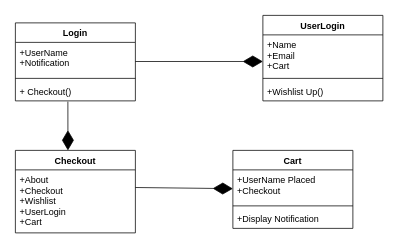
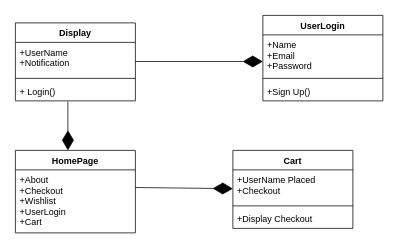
- <mxCell id="2" value="Login" style="swimlane;fontStyle=1;align=center;verticalAlign=top;childLayout=stackLayout;horizontal=1;startSize=26;horizontalStack=0;resizeParent=1;resizeParentMax=0;resizeLast=0;collapsible=1;marginBottom=0;" vertex="1" parent="1"><mxGeometry x="20" y="30" width="160" height="104" as="geometry" /></mxCell>
+ <mxCell id="2" value="Display" style="swimlane;fontStyle=1;align=center;verticalAlign=top;childLayout=stackLayout;horizontal=1;startSize=26;horizontalStack=0;resizeParent=1;resizeParentMax=0;resizeLast=0;collapsible=1;marginBottom=0;" vertex="1" parent="1"><mxGeometry x="20" y="30" width="160" height="104" as="geometry" /></mxCell>
- <mxCell id="8" value="+Name&#10;+Email&#10;+Cart" style="text;strokeColor=none;fillColor=none;align=left;verticalAlign=top;spacingLeft=4;spacingRight=4;overflow=hidden;rotatable=0;points=[[0,0.5],[1,0.5]];portConstraint=eastwest;" vertex="1" parent="7"><mxGeometry y="26" width="160" height="54" as="geometry" /></mxCell>
+ <mxCell id="8" value="+Name&#10;+Email&#10;+Password" style="text;strokeColor=none;fillColor=none;align=left;verticalAlign=top;spacingLeft=4;spacingRight=4;overflow=hidden;rotatable=0;points=[[0,0.5],[1,0.5]];portConstraint=eastwest;" vertex="1" parent="7"><mxGeometry y="26" width="160" height="54" as="geometry" /></mxCell>
- <mxCell id="5" value="+ Checkout()" style="text;strokeColor=none;fillColor=none;align=left;verticalAlign=top;spacingLeft=4;spacingRight=4;overflow=hidden;rotatable=0;points=[[0,0.5],[1,0.5]];portConstraint=eastwest;" vertex="1" parent="2"><mxGeometry y="78" width="160" height="26" as="geometry" /></mxCell>
+ <mxCell id="5" value="+ Login()" style="text;strokeColor=none;fillColor=none;align=left;verticalAlign=top;spacingLeft=4;spacingRight=4;overflow=hidden;rotatable=0;points=[[0,0.5],[1,0.5]];portConstraint=eastwest;" vertex="1" parent="2"><mxGeometry y="78" width="160" height="26" as="geometry" /></mxCell>
- <mxCell id="10" value="+Wishlist Up()" style="text;strokeColor=none;fillColor=none;align=left;verticalAlign=top;spacingLeft=4;spacingRight=4;overflow=hidden;rotatable=0;points=[[0,0.5],[1,0.5]];portConstraint=eastwest;" vertex="1" parent="7"><mxGeometry y="88" width="160" height="26" as="geometry" /></mxCell>
+ <mxCell id="10" value="+Sign Up()" style="text;strokeColor=none;fillColor=none;align=left;verticalAlign=top;spacingLeft=4;spacingRight=4;overflow=hidden;rotatable=0;points=[[0,0.5],[1,0.5]];portConstraint=eastwest;" vertex="1" parent="7"><mxGeometry y="88" width="160" height="26" as="geometry" /></mxCell>
- <mxCell id="11" value="Checkout" style="swimlane;fontStyle=1;align=center;verticalAlign=top;childLayout=stackLayout;horizontal=1;startSize=26;horizontalStack=0;resizeParent=1;resizeParentMax=0;resizeLast=0;collapsible=1;marginBottom=0;" vertex="1" parent="1"><mxGeometry x="20" y="200" width="160" height="110" as="geometry" /></mxCell>
+ <mxCell id="11" value="HomePage" style="swimlane;fontStyle=1;align=center;verticalAlign=top;childLayout=stackLayout;horizontal=1;startSize=26;horizontalStack=0;resizeParent=1;resizeParentMax=0;resizeLast=0;collapsible=1;marginBottom=0;" vertex="1" parent="1"><mxGeometry x="20" y="200" width="160" height="110" as="geometry" /></mxCell>
- <mxCell id="18" value="+Display Notification" style="text;strokeColor=none;fillColor=none;align=left;verticalAlign=top;spacingLeft=4;spacingRight=4;overflow=hidden;rotatable=0;points=[[0,0.5],[1,0.5]];portConstraint=eastwest;" vertex="1" parent="15"><mxGeometry y="78" width="160" height="26" as="geometry" /></mxCell>
+ <mxCell id="18" value="+Display Checkout" style="text;strokeColor=none;fillColor=none;align=left;verticalAlign=top;spacingLeft=4;spacingRight=4;overflow=hidden;rotatable=0;points=[[0,0.5],[1,0.5]];portConstraint=eastwest;" vertex="1" parent="15"><mxGeometry y="78" width="160" height="26" as="geometry" /></mxCell>
